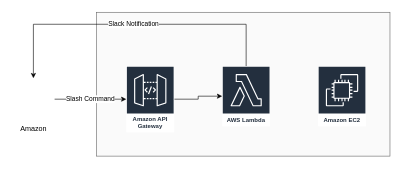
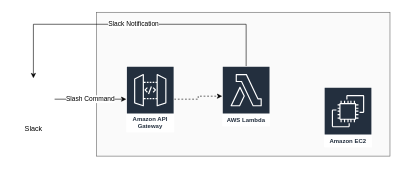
- <mxCell id="9" value="Amazon EC2" style="sketch=0;outlineConnect=0;fontColor=#232F3E;gradientColor=none;strokeColor=#ffffff;fillColor=#232F3E;dashed=0;verticalLabelPosition=middle;verticalAlign=bottom;align=center;html=1;whiteSpace=wrap;fontSize=10;fontStyle=1;spacing=3;shape=mxgraph.aws4.productIcon;prIcon=mxgraph.aws4.ec2;" vertex="1" parent="1"><mxGeometry x="530" y="110" width="80" height="100" as="geometry" /></mxCell>
+ <mxCell id="9" value="Amazon EC2" style="sketch=0;outlineConnect=0;fontColor=#232F3E;gradientColor=none;strokeColor=#ffffff;fillColor=#232F3E;dashed=0;verticalLabelPosition=middle;verticalAlign=bottom;align=center;html=1;whiteSpace=wrap;fontSize=10;fontStyle=1;spacing=3;shape=mxgraph.aws4.productIcon;prIcon=mxgraph.aws4.ec2;" vertex="1" parent="1"><mxGeometry x="540" y="145" width="80" height="100" as="geometry" /></mxCell>
- <mxCell id="5" style="edgeStyle=orthogonalEdgeStyle;rounded=0;orthogonalLoop=1;jettySize=auto;html=1;" edge="1" parent="1" source="6" target="8"><mxGeometry relative="1" as="geometry" /></mxCell>
+ <mxCell id="5" style="edgeStyle=orthogonalEdgeStyle;rounded=0;orthogonalLoop=1;jettySize=auto;html=1;dashed=1;" edge="1" parent="1" source="6" target="8"><mxGeometry relative="1" as="geometry" /></mxCell>
- <mxCell id="4" value="Amazon" style="shape=image;html=1;verticalAlign=top;verticalLabelPosition=bottom;labelBackgroundColor=#ffffff;imageAspect=0;aspect=fixed;image=https://cdn2.iconfinder.com/data/icons/social-media-2285/512/1_Slack_colored_svg-128.png;imageBackground=default;" vertex="1" parent="1"><mxGeometry x="20" y="130" width="70" height="70" as="geometry" /></mxCell>
+ <mxCell id="4" value="Slack" style="shape=image;html=1;verticalAlign=top;verticalLabelPosition=bottom;labelBackgroundColor=#ffffff;imageAspect=0;aspect=fixed;image=https://cdn2.iconfinder.com/data/icons/social-media-2285/512/1_Slack_colored_svg-128.png;imageBackground=default;" vertex="1" parent="1"><mxGeometry x="20" y="130" width="70" height="70" as="geometry" /></mxCell>
